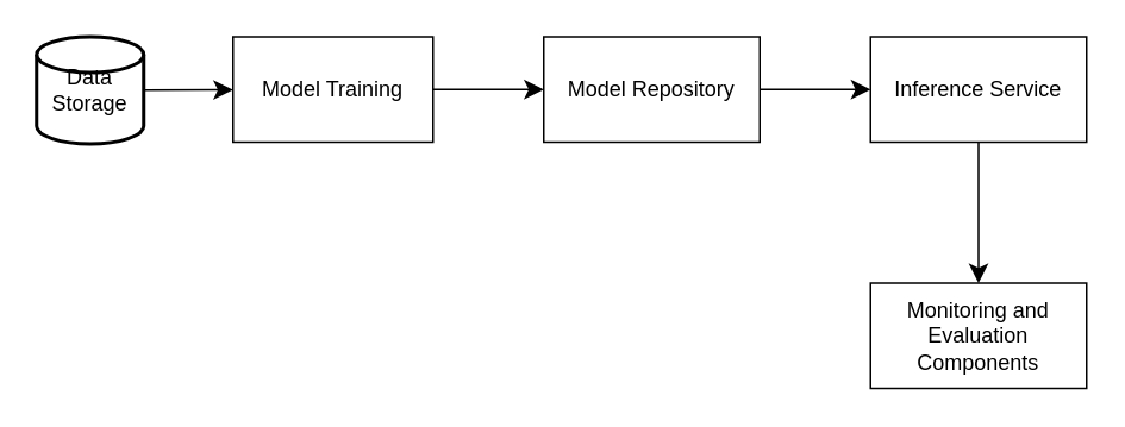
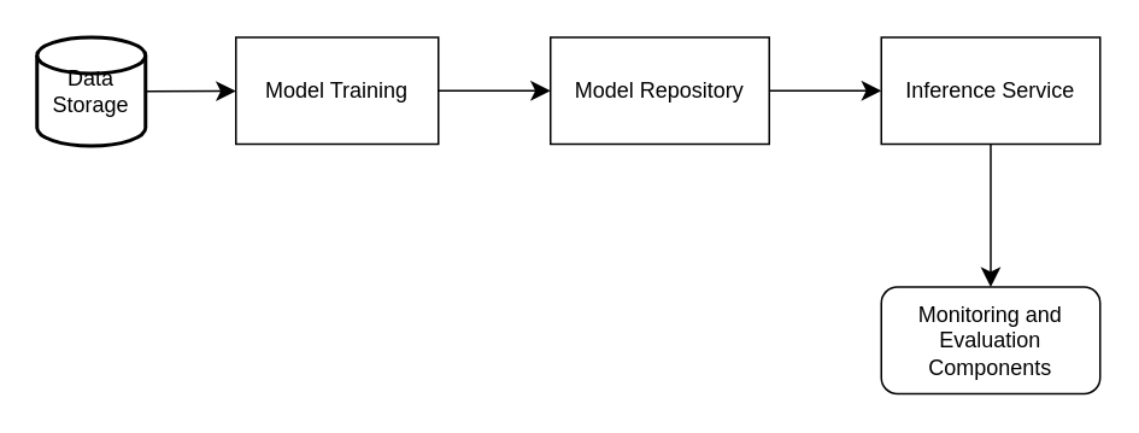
- <mxCell id="10" value="Monitoring and Evaluation Components" style="rounded=0;whiteSpace=wrap;html=1;" vertex="1" parent="1"><mxGeometry x="487" y="158" width="121" height="59" as="geometry" /></mxCell>
+ <mxCell id="10" value="Monitoring and Evaluation Components" style="whiteSpace=wrap;html=1;rounded=1;" vertex="1" parent="1"><mxGeometry x="487" y="158" width="121" height="59" as="geometry" /></mxCell>
